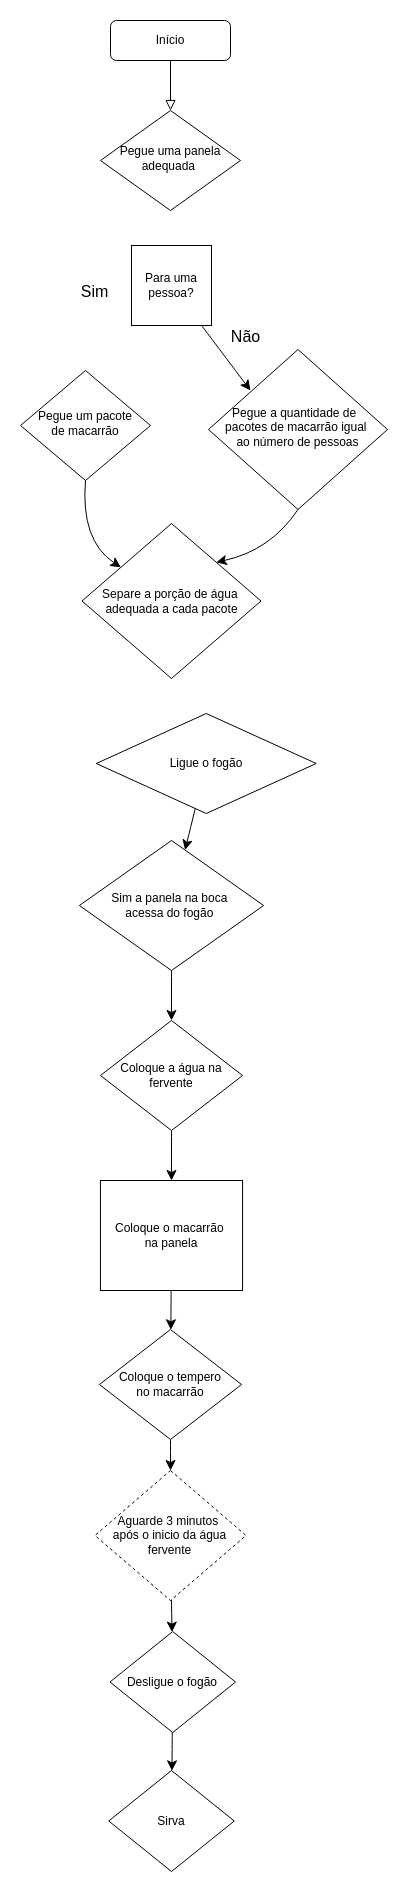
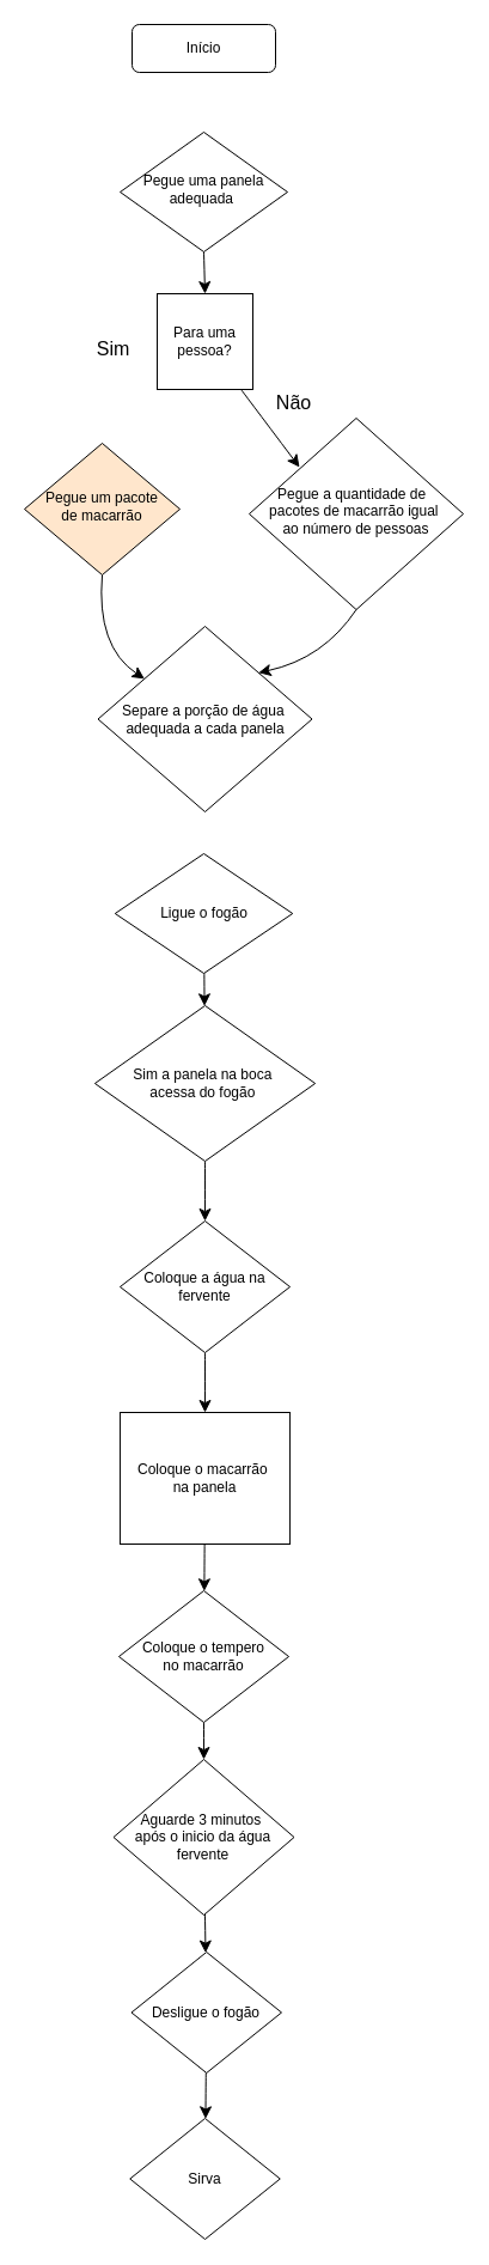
- <mxCell id="2" value="" style="rounded=0;html=1;jettySize=auto;orthogonalLoop=1;fontSize=11;endArrow=block;endFill=0;endSize=8;strokeWidth=1;shadow=0;labelBackgroundColor=none;edgeStyle=orthogonalEdgeStyle;" parent="1" source="3" target="5" edge="1"><mxGeometry relative="1" as="geometry" /></mxCell>
+ <mxCell id="4" style="edgeStyle=none;curved=1;rounded=0;orthogonalLoop=1;jettySize=auto;html=1;exitX=0.5;exitY=1;exitDx=0;exitDy=0;entryX=0.5;entryY=0;entryDx=0;entryDy=0;fontSize=12;startSize=8;endSize=8;" edge="1" parent="1" source="5" target="9"><mxGeometry relative="1" as="geometry" /></mxCell>
- <mxCell id="7" value="Pegue um pacote&lt;div&gt;de macarrão&lt;/div&gt;" style="rhombus;whiteSpace=wrap;html=1;shadow=0;fontFamily=Helvetica;fontSize=12;align=center;strokeWidth=1;spacing=6;spacingTop=-4;" parent="1" vertex="1"><mxGeometry x="20" y="370" width="130" height="110" as="geometry" /></mxCell>
+ <mxCell id="7" value="Pegue um pacote&lt;div&gt;de macarrão&lt;/div&gt;" style="rhombus;whiteSpace=wrap;html=1;shadow=0;fontFamily=Helvetica;fontSize=12;align=center;strokeWidth=1;spacing=6;spacingTop=-4;fillColor=#ffe6cc;" parent="1" vertex="1"><mxGeometry x="20" y="370" width="130" height="110" as="geometry" /></mxCell>
- <mxCell id="15" value="Separe a porção de água&amp;nbsp;&lt;div&gt;adequada a cada pacote&lt;/div&gt;" style="rhombus;whiteSpace=wrap;html=1;" vertex="1" parent="1"><mxGeometry x="81.5" y="523" width="179" height="155" as="geometry" /></mxCell>
+ <mxCell id="15" value="Separe a porção de água&amp;nbsp;&lt;div&gt;adequada a cada panela&lt;/div&gt;" style="rhombus;whiteSpace=wrap;html=1;" vertex="1" parent="1"><mxGeometry x="81.5" y="523" width="179" height="155" as="geometry" /></mxCell>
- <mxCell id="17" value="Ligue o fogão" style="rhombus;whiteSpace=wrap;html=1;" vertex="1" parent="1"><mxGeometry x="95.75" y="713" width="220" height="100" as="geometry" /></mxCell>
+ <mxCell id="17" value="Ligue o fogão" style="rhombus;whiteSpace=wrap;html=1;" vertex="1" parent="1"><mxGeometry x="95.75" y="713" width="148.5" height="100" as="geometry" /></mxCell>
- <mxCell id="27" value="Aguarde 3 minutos&amp;nbsp;&lt;div&gt;após o inicio da água fervente&lt;/div&gt;" style="rhombus;whiteSpace=wrap;html=1;dashed=1;" vertex="1" parent="1"><mxGeometry x="94.47" y="1470" width="151.06" height="130" as="geometry" /></mxCell>
+ <mxCell id="27" value="Aguarde 3 minutos&amp;nbsp;&lt;div&gt;após o inicio da água fervente&lt;/div&gt;" style="rhombus;whiteSpace=wrap;html=1;" vertex="1" parent="1"><mxGeometry x="94.47" y="1470" width="151.06" height="130" as="geometry" /></mxCell>
